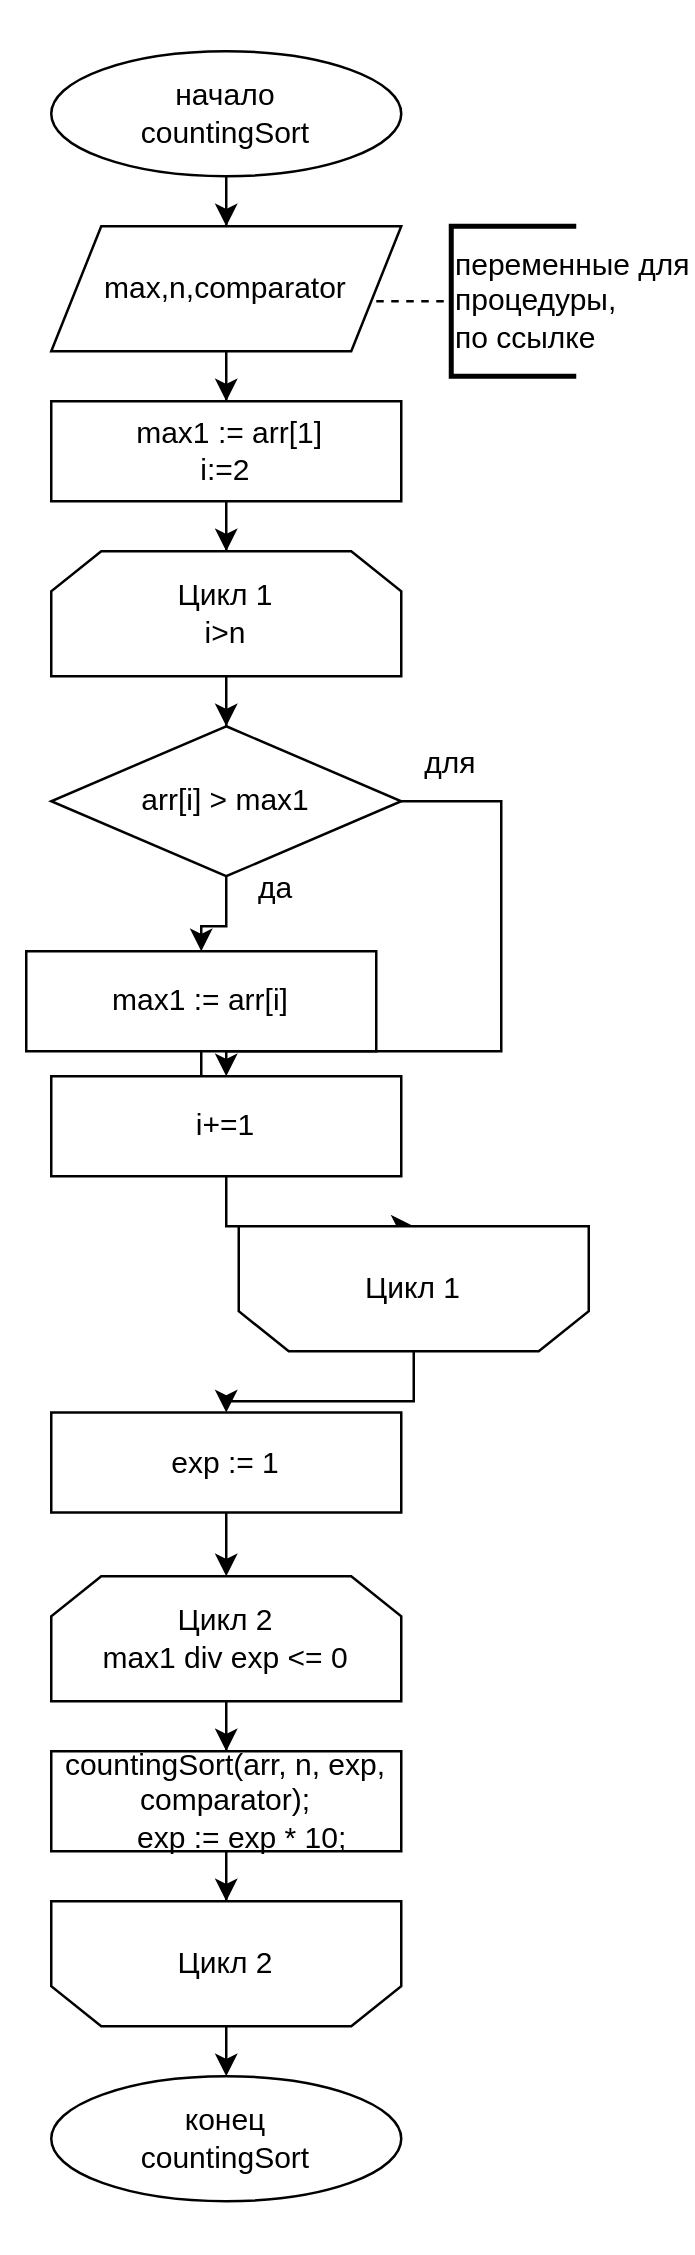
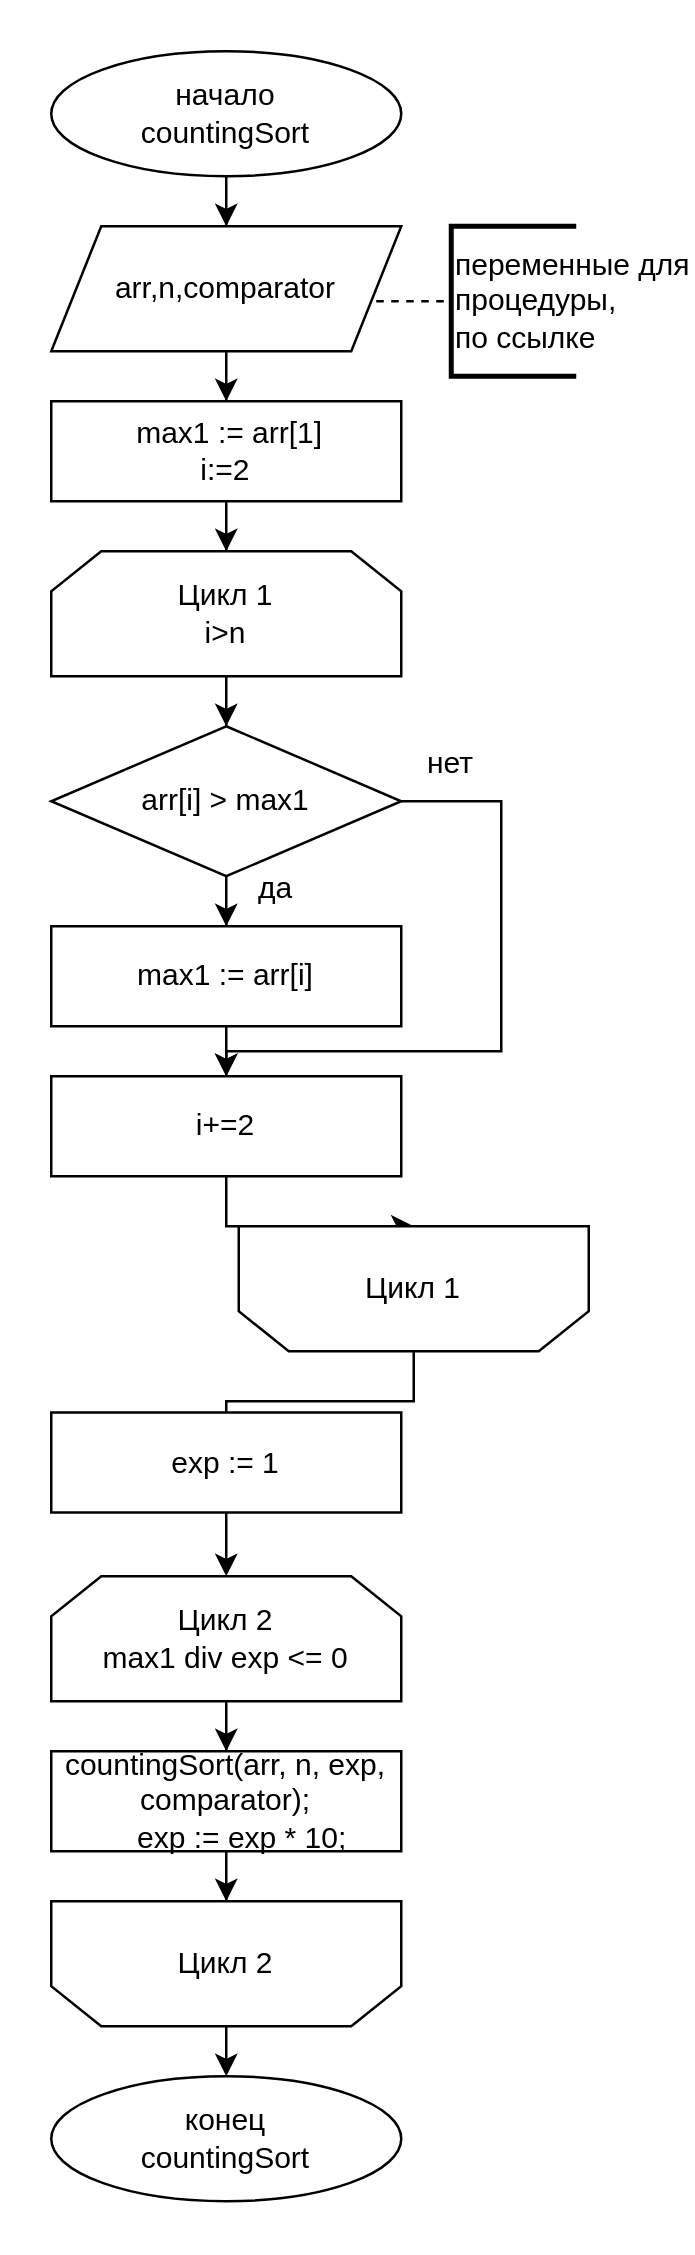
- <mxCell id="5" value="max,n,comparator" style="shape=parallelogram;perimeter=parallelogramPerimeter;whiteSpace=wrap;html=1;fixedSize=1;" vertex="1" parent="1"><mxGeometry x="20" y="90" width="140" height="50" as="geometry" /></mxCell>
+ <mxCell id="5" value="arr,n,comparator" style="shape=parallelogram;perimeter=parallelogramPerimeter;whiteSpace=wrap;html=1;fixedSize=1;" vertex="1" parent="1"><mxGeometry x="20" y="90" width="140" height="50" as="geometry" /></mxCell>
- <mxCell id="19" value="для" style="text;html=1;align=center;verticalAlign=middle;whiteSpace=wrap;rounded=0;" vertex="1" parent="1"><mxGeometry x="150" y="290" width="60" height="30" as="geometry" /></mxCell>
+ <mxCell id="19" value="нет" style="text;html=1;align=center;verticalAlign=middle;whiteSpace=wrap;rounded=0;" vertex="1" parent="1"><mxGeometry x="150" y="290" width="60" height="30" as="geometry" /></mxCell>
- <mxCell id="16" value="max1 := arr[i]" style="rounded=0;whiteSpace=wrap;html=1;" vertex="1" parent="1"><mxGeometry x="10" y="380" width="140" height="40" as="geometry" /></mxCell>
+ <mxCell id="16" value="max1 := arr[i]" style="rounded=0;whiteSpace=wrap;html=1;" vertex="1" parent="1"><mxGeometry x="20" y="370" width="140" height="40" as="geometry" /></mxCell>
- <mxCell id="18" value="i+=1" style="rounded=0;whiteSpace=wrap;html=1;" vertex="1" parent="1"><mxGeometry x="20" y="430" width="140" height="40" as="geometry" /></mxCell>
+ <mxCell id="18" value="i+=2" style="rounded=0;whiteSpace=wrap;html=1;" vertex="1" parent="1"><mxGeometry x="20" y="430" width="140" height="40" as="geometry" /></mxCell>
- <mxCell id="21" style="edgeStyle=orthogonalEdgeStyle;rounded=0;orthogonalLoop=1;jettySize=auto;html=1;" edge="1" parent="1" source="22" target="24"><mxGeometry relative="1" as="geometry"><mxPoint x="90" y="560" as="targetPoint" /></mxGeometry></mxCell>
+ <mxCell id="21" style="edgeStyle=orthogonalEdgeStyle;rounded=0;orthogonalLoop=1;jettySize=auto;html=1;endArrow=none;" edge="1" parent="1" source="22" target="24"><mxGeometry relative="1" as="geometry"><mxPoint x="90" y="560" as="targetPoint" /></mxGeometry></mxCell>
